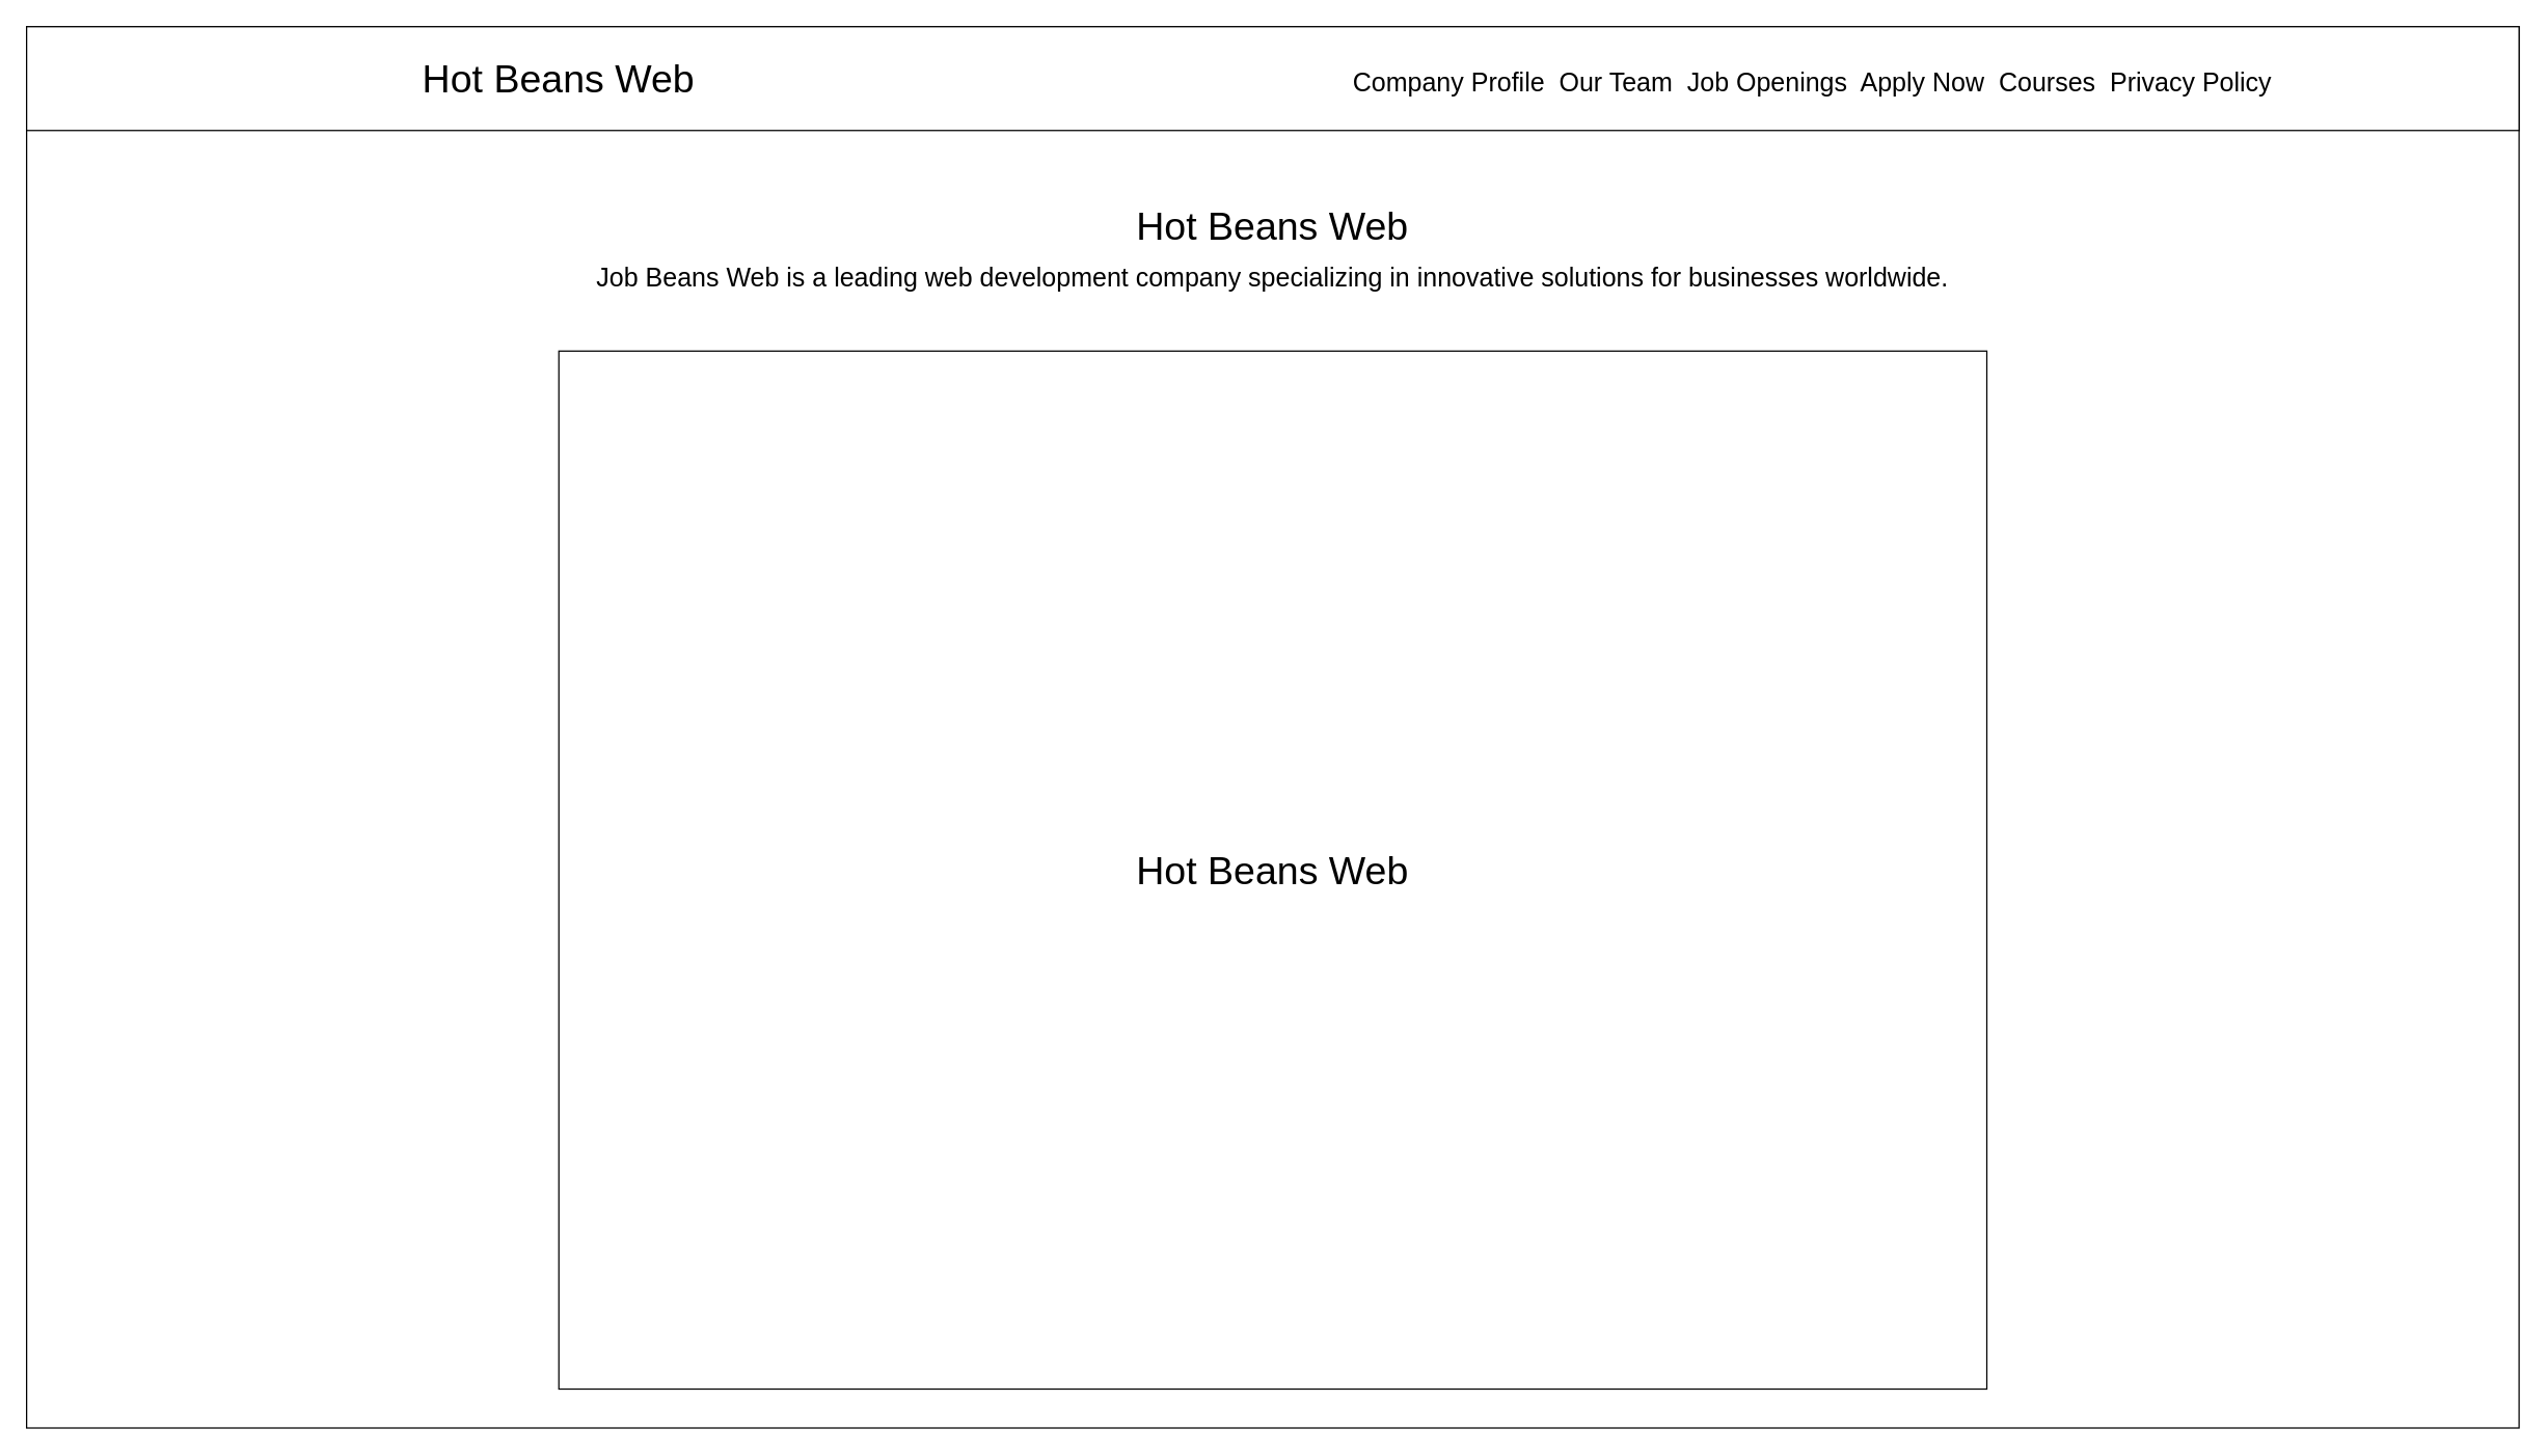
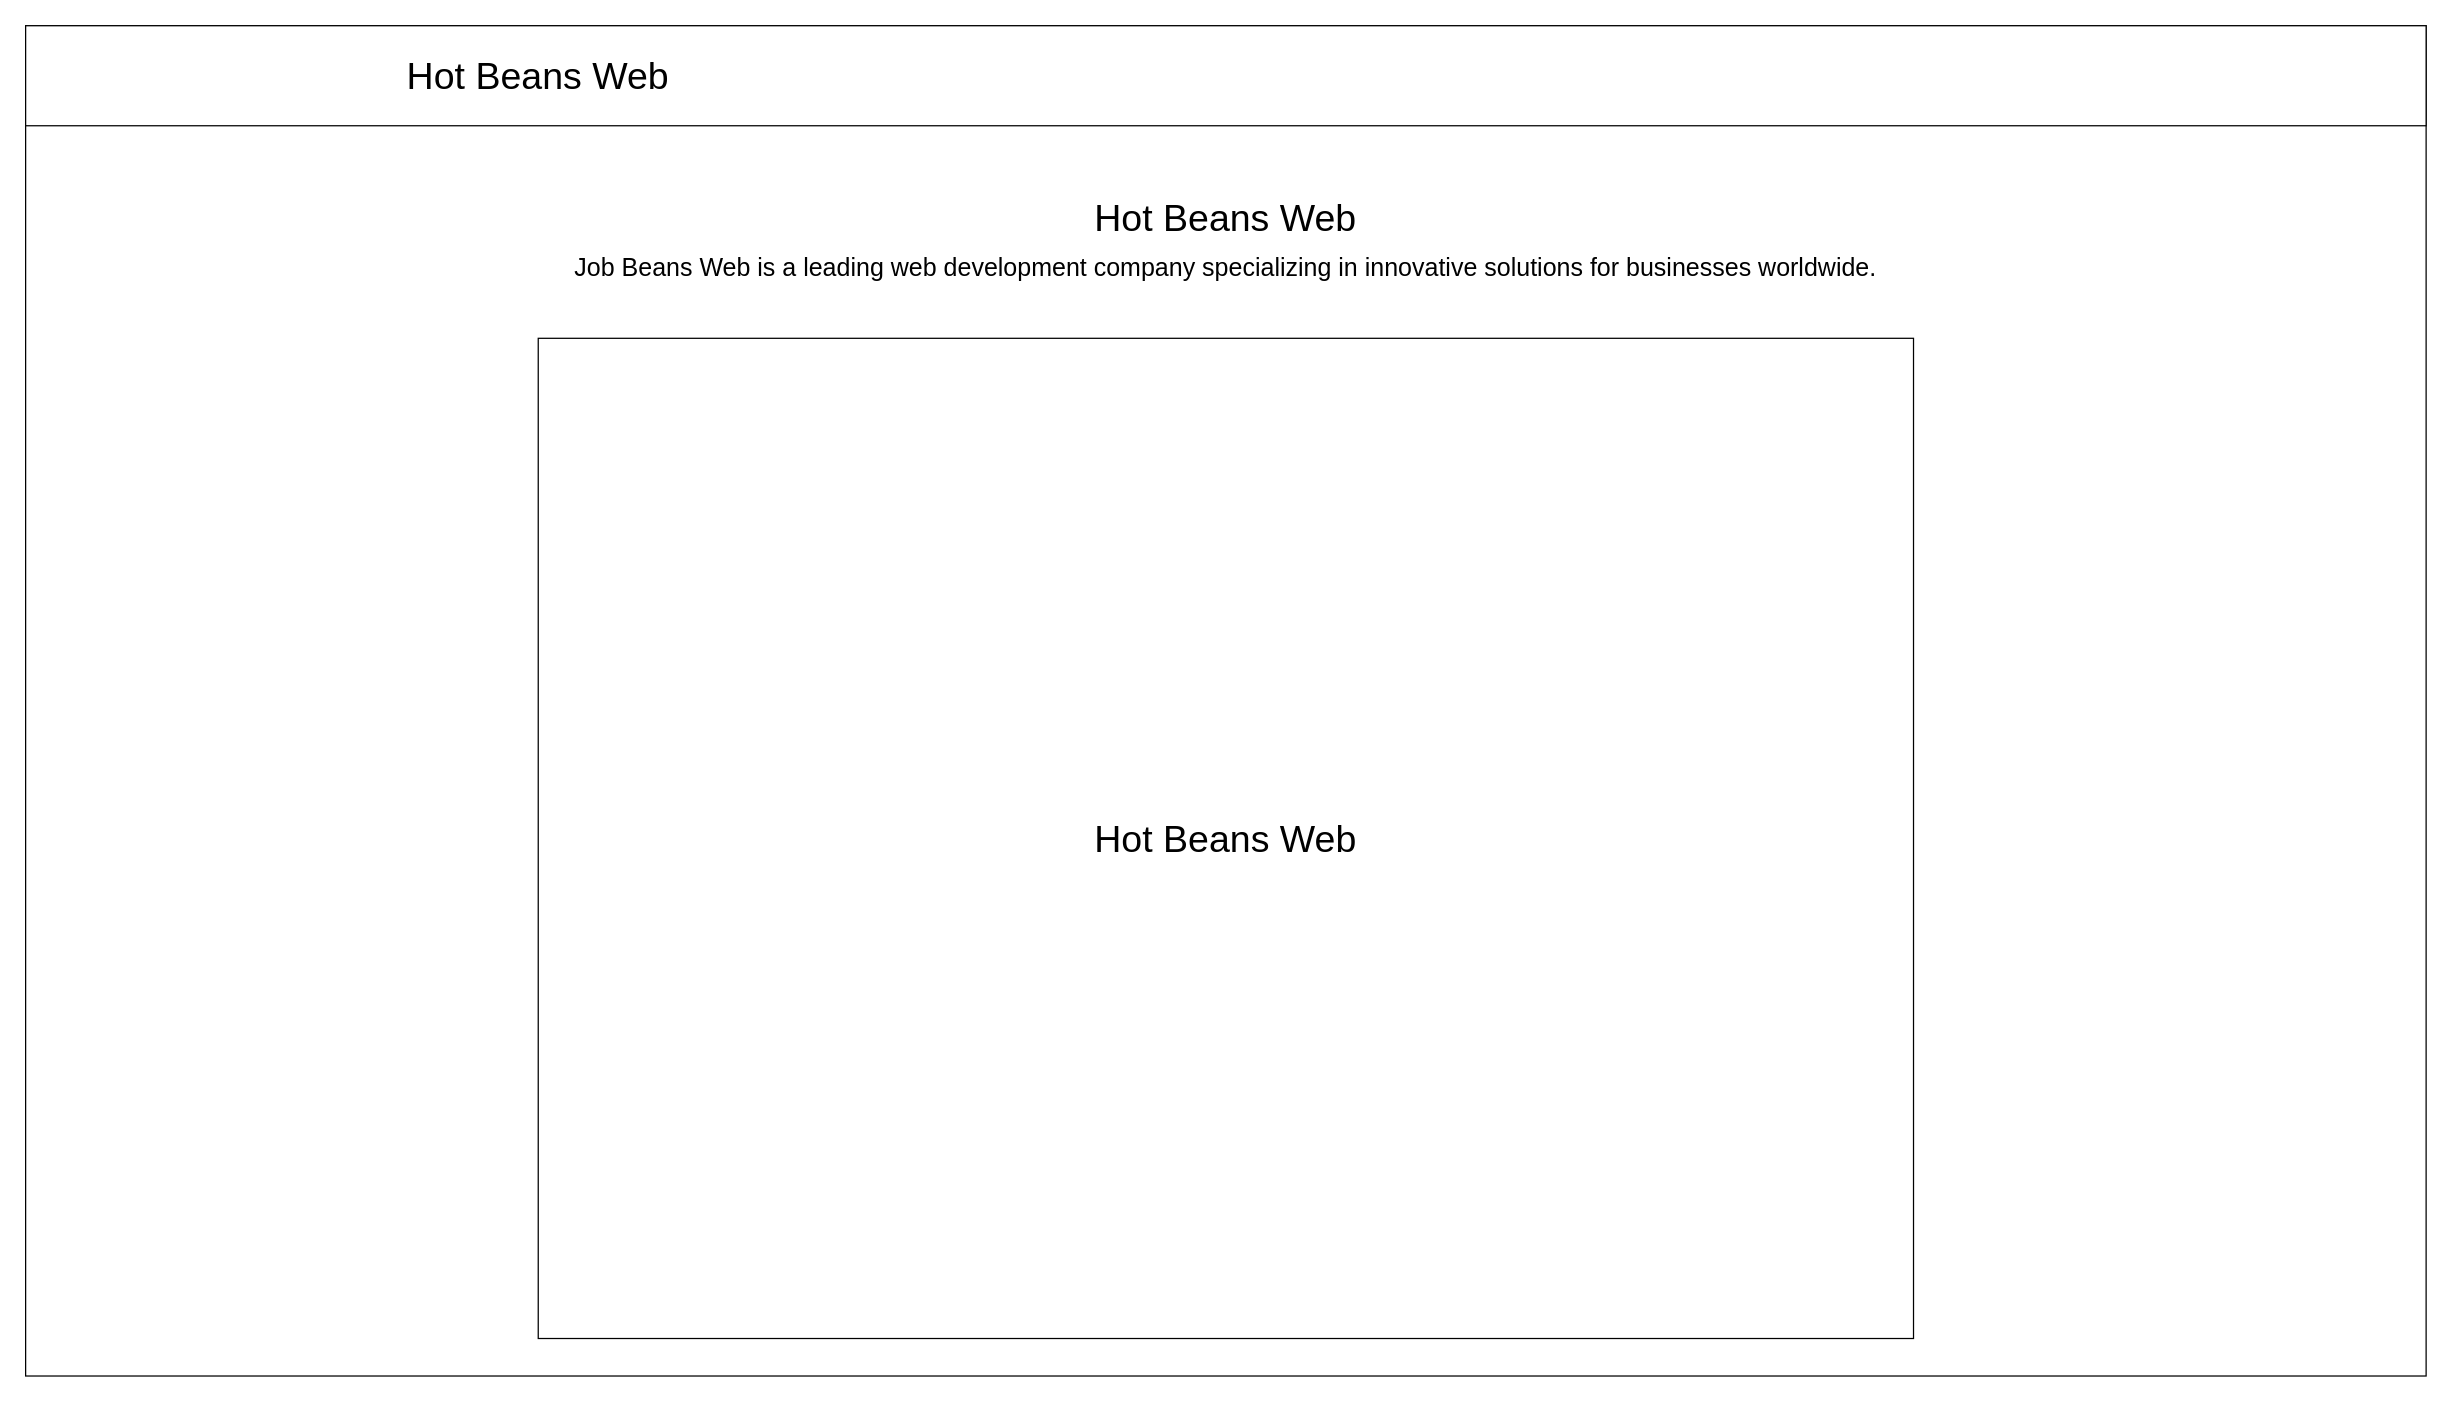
- <mxCell id="5" value="&lt;font style=&quot;font-size: 20px;&quot;&gt;Company Profile&amp;nbsp; Our Team&amp;nbsp; Job Openings&amp;nbsp; Apply Now&amp;nbsp; Courses&amp;nbsp; Privacy Policy&lt;/font&gt;" style="text;whiteSpace=wrap;html=1;fontSize=25;verticalAlign=middle;" vertex="1" parent="1"><mxGeometry x="1040" width="900" height="80" as="geometry" y="20" /></mxCell>
